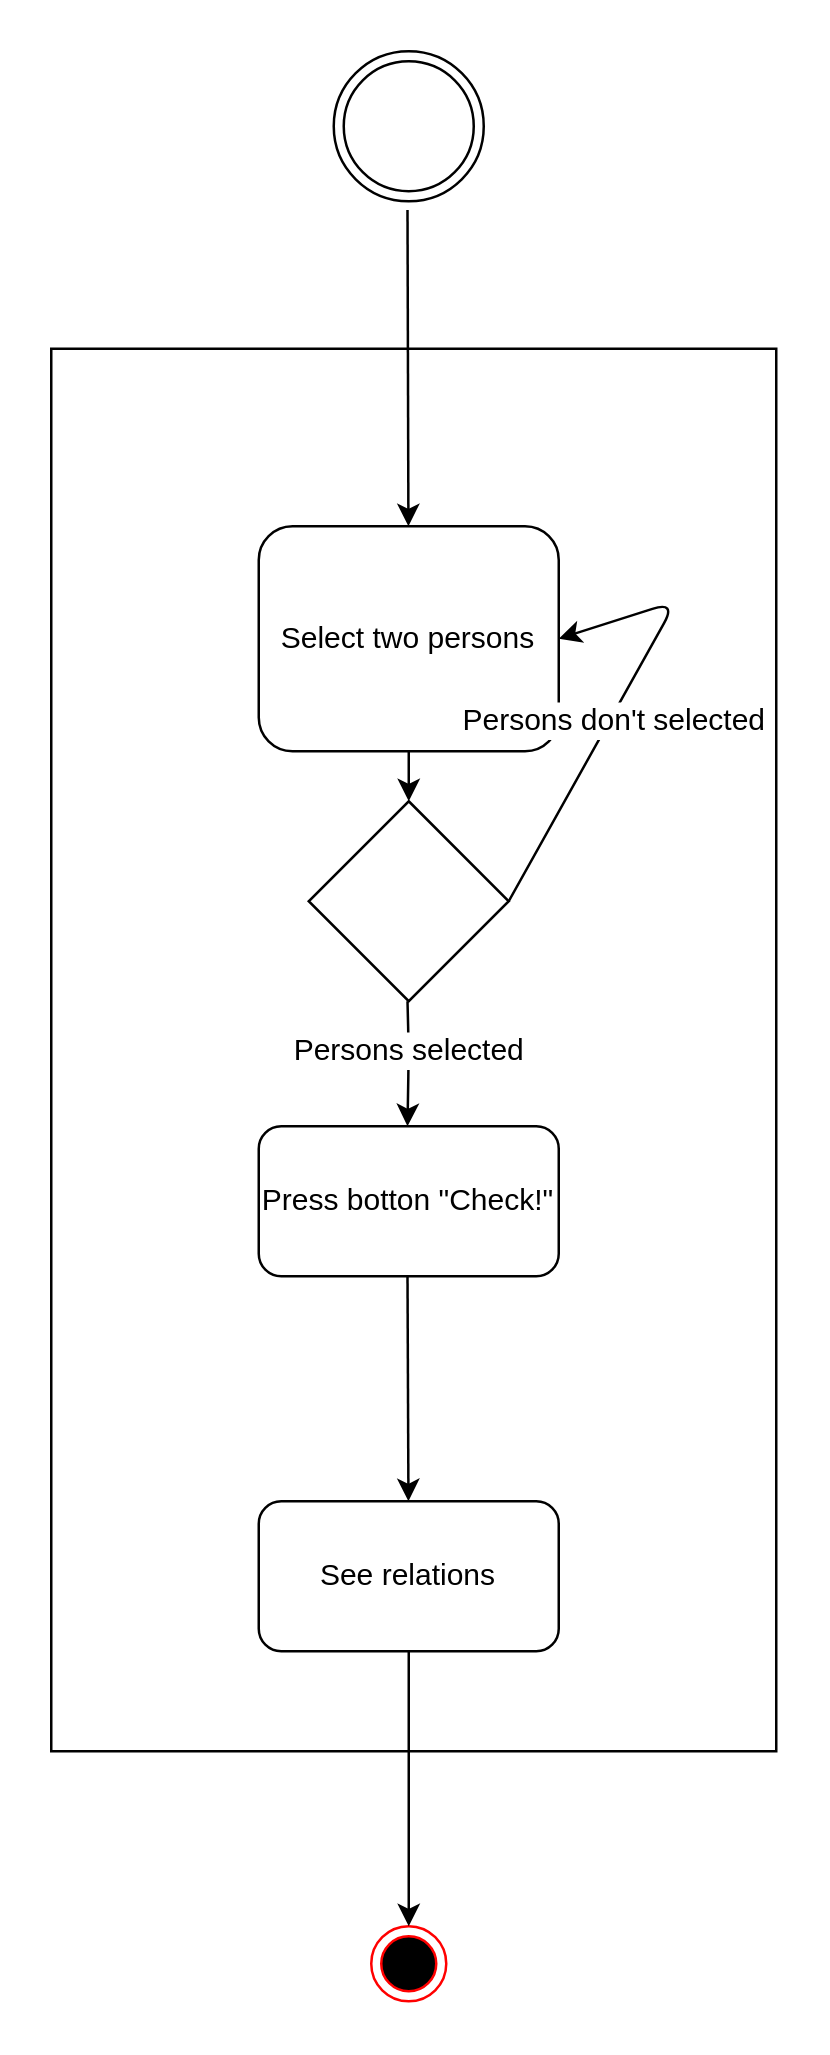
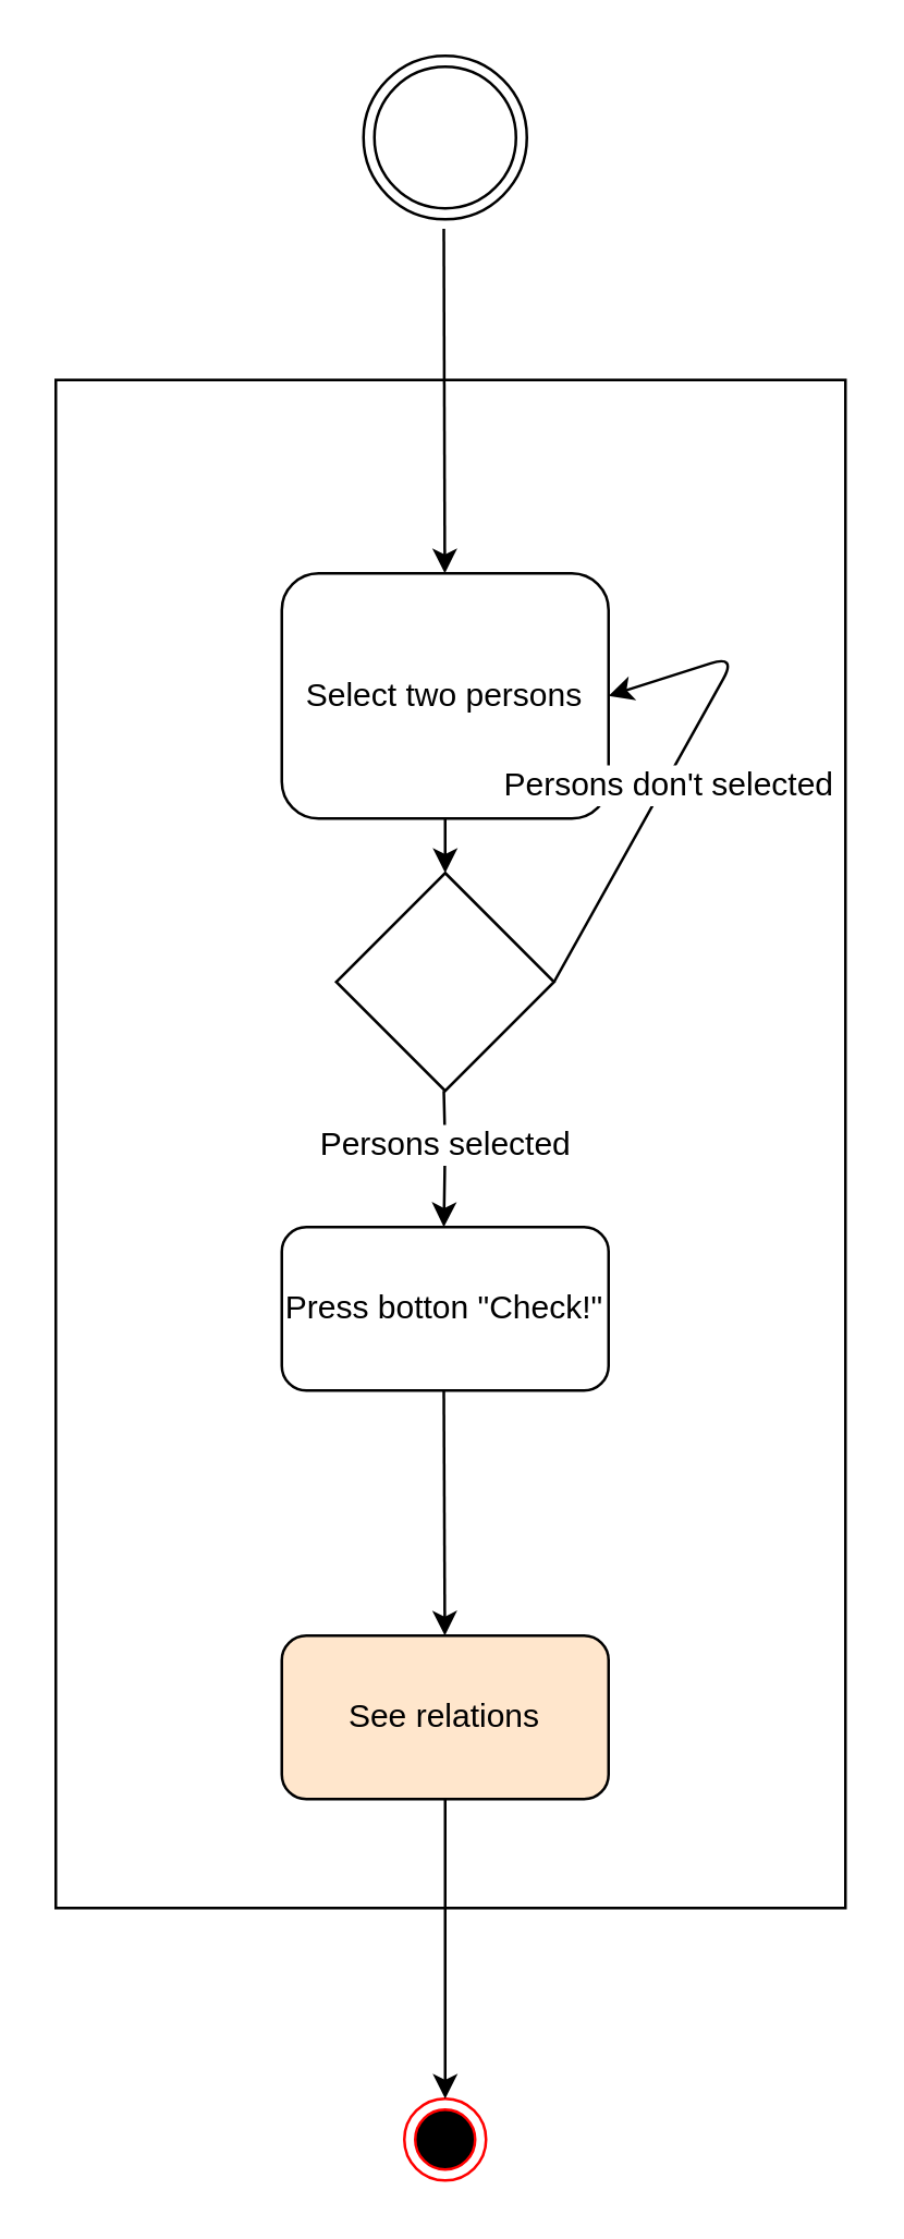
- <mxCell id="11" value="See relations" style="rounded=1;whiteSpace=wrap;html=1;" vertex="1" parent="1"><mxGeometry x="103" y="600" width="120" height="60" as="geometry" /></mxCell>
+ <mxCell id="11" value="See relations" style="rounded=1;whiteSpace=wrap;html=1;fillColor=#ffe6cc;" vertex="1" parent="1"><mxGeometry x="103" y="600" width="120" height="60" as="geometry" /></mxCell>
